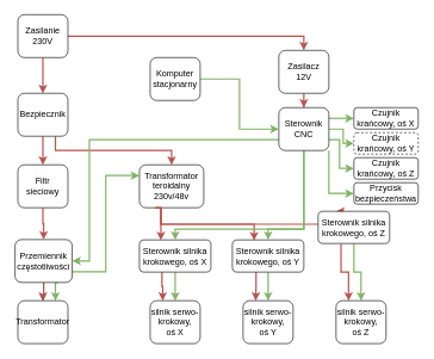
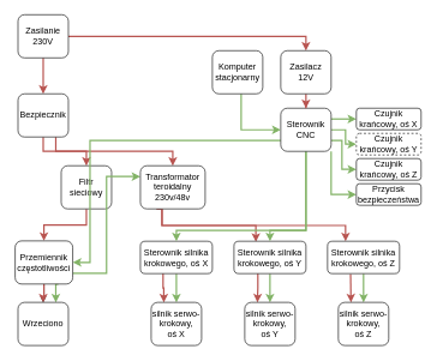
- <mxCell id="46" value="Komputer stacjonarny" style="rounded=1;whiteSpace=wrap;html=1;glass=0;shadow=0;" vertex="1" parent="1"><mxGeometry x="209" y="80" width="70" height="60" as="geometry" /></mxCell>
+ <mxCell id="46" value="Komputer stacjonarny" style="rounded=1;whiteSpace=wrap;html=1;glass=0;shadow=0;" vertex="1" parent="1"><mxGeometry x="294" y="70" width="70" height="60" as="geometry" /></mxCell>
- <mxCell id="9" value="Filtr sieciowy" style="rounded=1;whiteSpace=wrap;html=1;" vertex="1" parent="1"><mxGeometry x="24" y="230" width="70" height="60" as="geometry" /></mxCell>
+ <mxCell id="9" value="Filtr sieciowy" style="rounded=1;whiteSpace=wrap;html=1;" vertex="1" parent="1"><mxGeometry x="84" y="230" width="70" height="60" as="geometry" /></mxCell>
- <mxCell id="27" value="Sterownik silnika krokowego, oś Z" style="rounded=1;whiteSpace=wrap;html=1;" vertex="1" parent="1"><mxGeometry x="444" y="295" width="100" height="45" as="geometry" /></mxCell>
+ <mxCell id="27" value="Sterownik silnika krokowego, oś Z" style="rounded=1;whiteSpace=wrap;html=1;" vertex="1" parent="1"><mxGeometry x="454" y="335" width="100" height="45" as="geometry" /></mxCell>
- <mxCell id="44" style="edgeStyle=orthogonalEdgeStyle;rounded=0;orthogonalLoop=1;jettySize=auto;html=1;exitX=0.25;exitY=1;exitDx=0;exitDy=0;entryX=0.3;entryY=0.015;entryDx=0;entryDy=0;entryPerimeter=0;fillColor=#f8cecc;strokeColor=#b85450;strokeWidth=2;" edge="1" parent="1" source="18" target="21"><mxGeometry relative="1" as="geometry"><Array as="points"><mxPoint x="224" y="290" /></Array></mxGeometry></mxCell>
- <mxCell id="15" value="Transformator" style="rounded=1;whiteSpace=wrap;html=1;" vertex="1" parent="1"><mxGeometry x="24" y="420" width="70" height="60" as="geometry" /></mxCell>
+ <mxCell id="15" value="Wrzeciono" style="rounded=1;whiteSpace=wrap;html=1;" vertex="1" parent="1"><mxGeometry x="24" y="420" width="70" height="60" as="geometry" /></mxCell>
